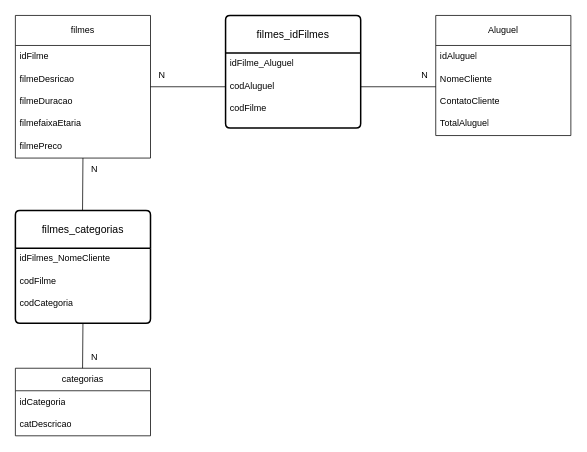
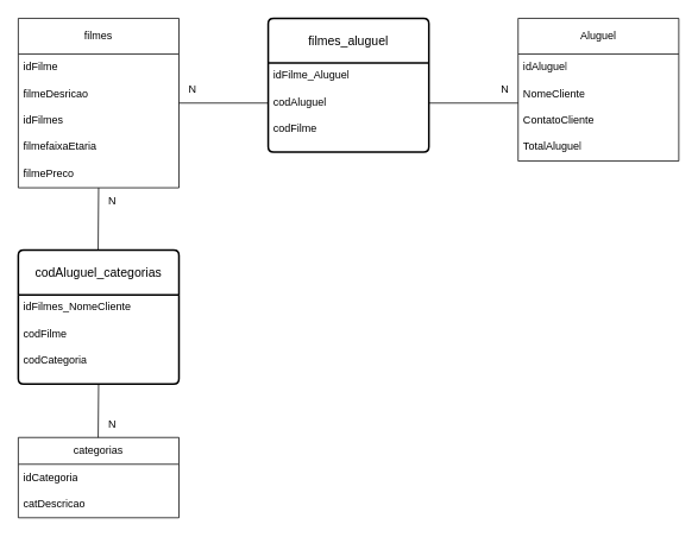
- <mxCell id="22" value="filmes_idFilmes" style="swimlane;childLayout=stackLayout;horizontal=1;startSize=50;horizontalStack=0;rounded=1;fontSize=14;fontStyle=0;strokeWidth=2;resizeParent=0;resizeLast=1;shadow=0;dashed=0;align=center;arcSize=4;whiteSpace=wrap;html=1;" vertex="1" parent="1"><mxGeometry x="300" y="20" width="180" height="150" as="geometry" /></mxCell>
+ <mxCell id="22" value="filmes_aluguel" style="swimlane;childLayout=stackLayout;horizontal=1;startSize=50;horizontalStack=0;rounded=1;fontSize=14;fontStyle=0;strokeWidth=2;resizeParent=0;resizeLast=1;shadow=0;dashed=0;align=center;arcSize=4;whiteSpace=wrap;html=1;" vertex="1" parent="1"><mxGeometry x="300" y="20" width="180" height="150" as="geometry" /></mxCell>
- <mxCell id="17" value="filmeDuracao" style="text;strokeColor=none;fillColor=none;align=left;verticalAlign=middle;spacingLeft=4;spacingRight=4;overflow=hidden;points=[[0,0.5],[1,0.5]];portConstraint=eastwest;rotatable=0;whiteSpace=wrap;html=1;" vertex="1" parent="14"><mxGeometry y="100" width="180" height="30" as="geometry" /></mxCell>
+ <mxCell id="17" value="idFilmes" style="text;strokeColor=none;fillColor=none;align=left;verticalAlign=middle;spacingLeft=4;spacingRight=4;overflow=hidden;points=[[0,0.5],[1,0.5]];portConstraint=eastwest;rotatable=0;whiteSpace=wrap;html=1;" vertex="1" parent="14"><mxGeometry y="100" width="180" height="30" as="geometry" /></mxCell>
- <mxCell id="7" value="filmes_categorias" style="swimlane;childLayout=stackLayout;horizontal=1;startSize=50;horizontalStack=0;rounded=1;fontSize=14;fontStyle=0;strokeWidth=2;resizeParent=0;resizeLast=1;shadow=0;dashed=0;align=center;arcSize=4;whiteSpace=wrap;html=1;" vertex="1" parent="1"><mxGeometry x="20" y="280" width="180" height="150" as="geometry" /></mxCell>
+ <mxCell id="7" value="codAluguel_categorias" style="swimlane;childLayout=stackLayout;horizontal=1;startSize=50;horizontalStack=0;rounded=1;fontSize=14;fontStyle=0;strokeWidth=2;resizeParent=0;resizeLast=1;shadow=0;dashed=0;align=center;arcSize=4;whiteSpace=wrap;html=1;" vertex="1" parent="1"><mxGeometry x="20" y="280" width="180" height="150" as="geometry" /></mxCell>
